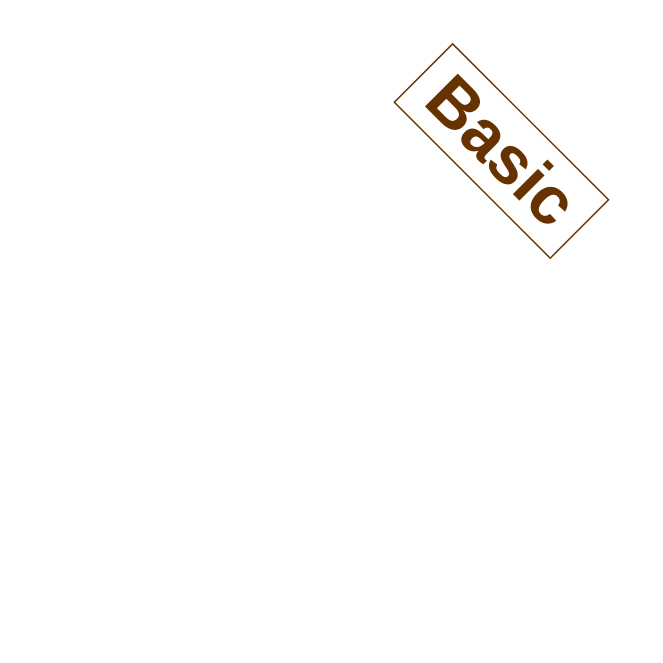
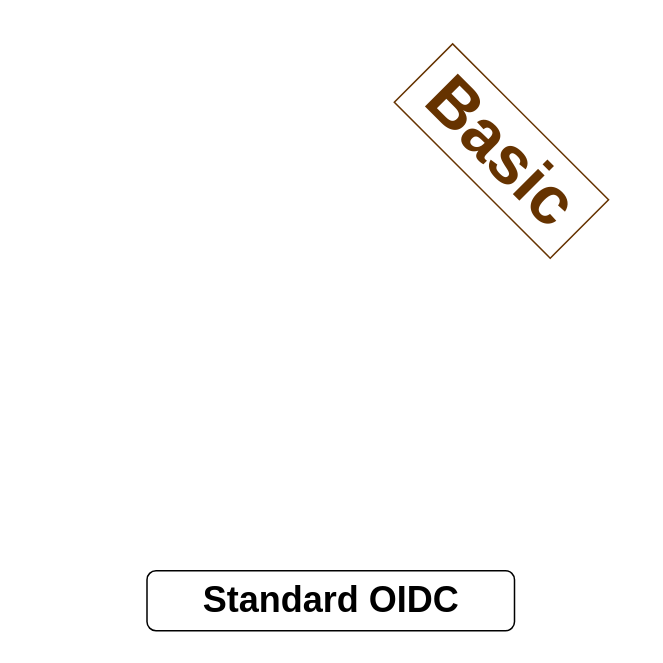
+ <mxCell id="5" value="&lt;font style=&quot;font-size: 24px;&quot;&gt;&lt;b&gt;Standard OIDC&lt;/b&gt;&lt;/font&gt;" style="rounded=1;whiteSpace=wrap;html=1;fillColor=none;" parent="1" vertex="1"><mxGeometry x="97.5" y="380" width="245" height="40" as="geometry" /></mxCell>
